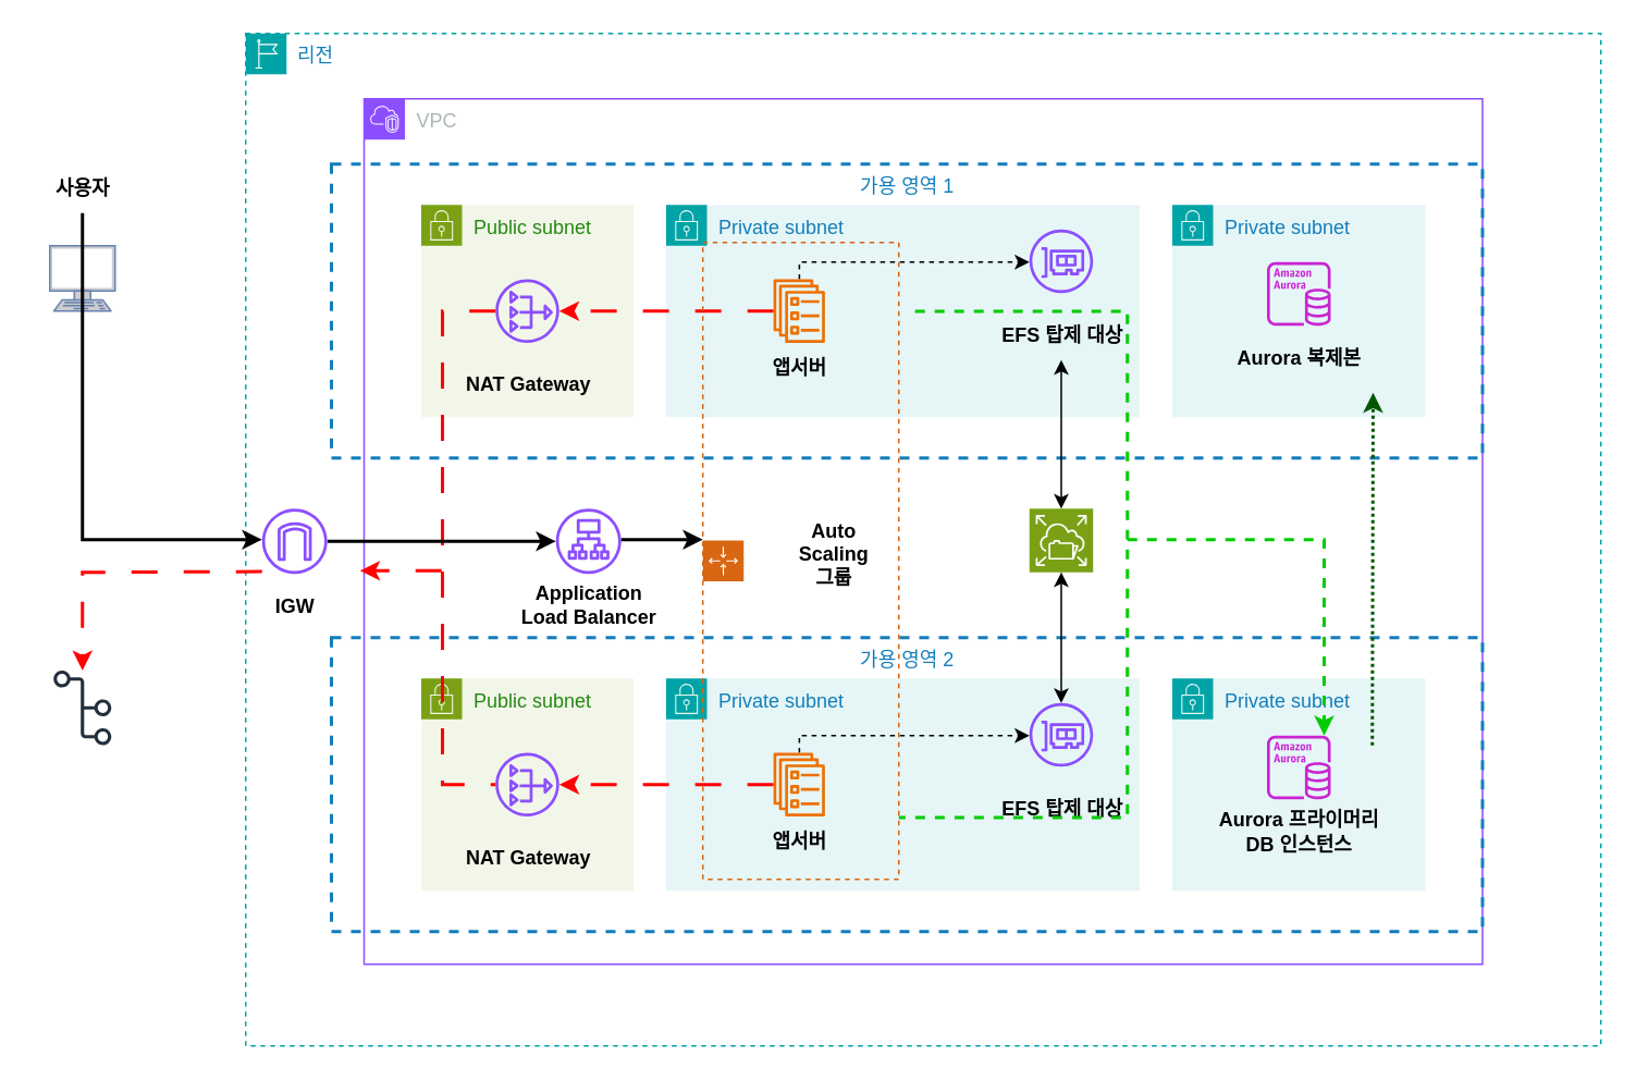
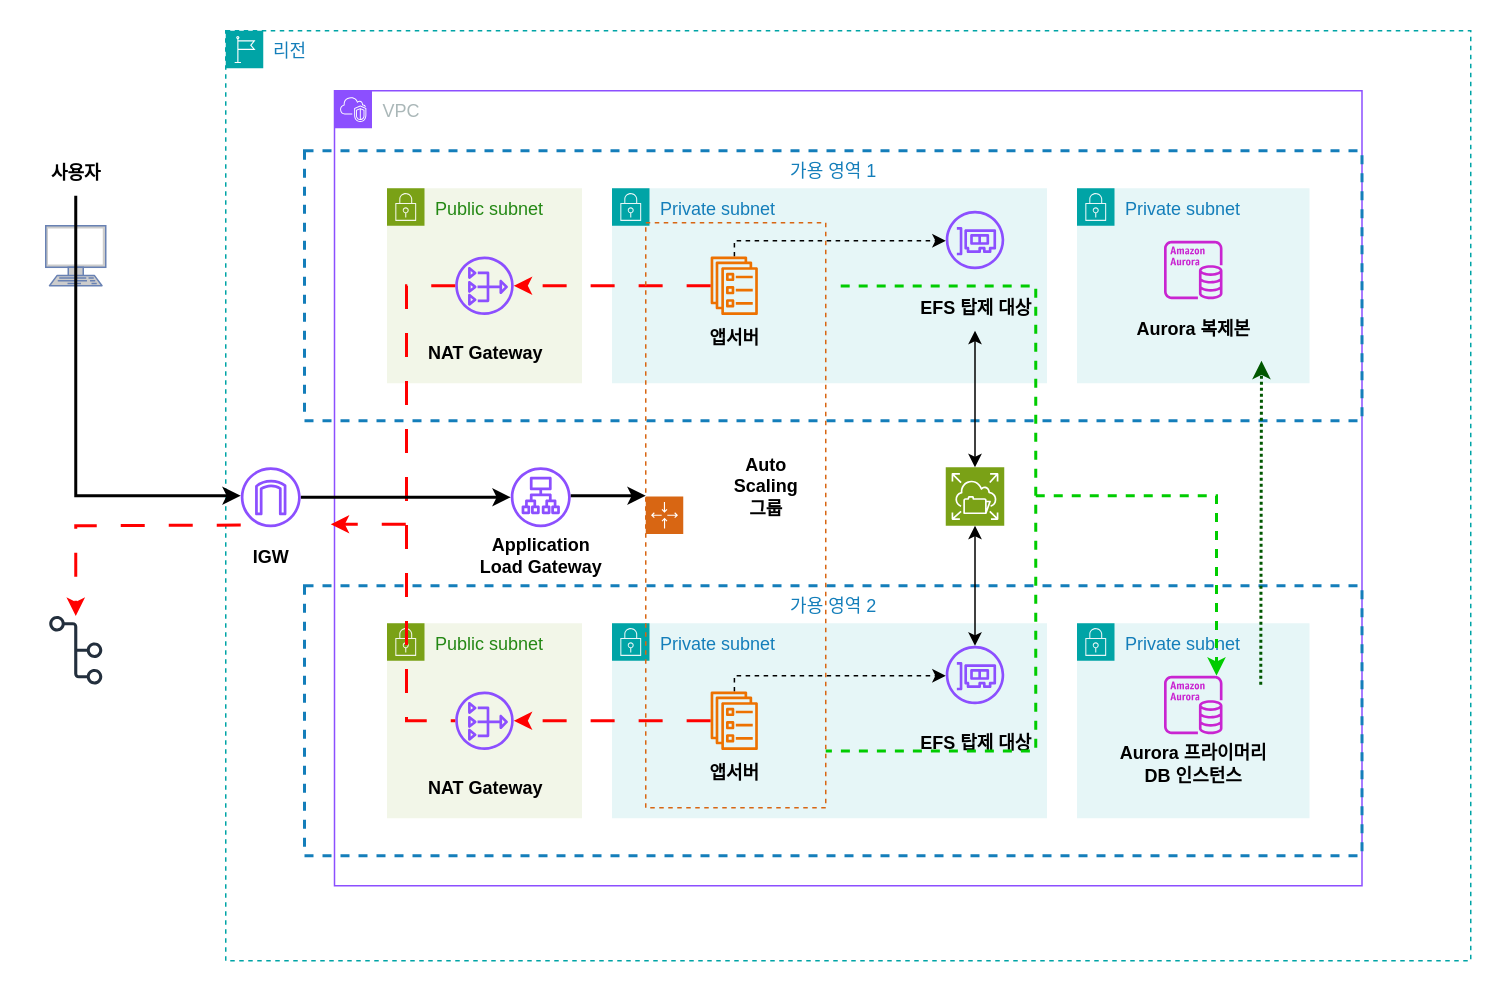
- <mxCell id="50" value="Auto&lt;div&gt;Scaling&lt;/div&gt;&lt;div&gt;그룹&lt;/div&gt;" style="text;html=1;align=center;verticalAlign=middle;resizable=0;points=[];autosize=1;strokeColor=none;fillColor=none;fontStyle=1" parent="49" vertex="1"><mxGeometry x="50" y="161" width="60" height="60" as="geometry" /></mxCell>
+ <mxCell id="50" value="Auto&lt;div&gt;Scaling&lt;/div&gt;&lt;div&gt;그룹&lt;/div&gt;" style="text;html=1;align=center;verticalAlign=middle;resizable=0;points=[];autosize=1;strokeColor=none;fillColor=none;fontStyle=1" parent="49" vertex="1"><mxGeometry x="50" y="146" width="60" height="60" as="geometry" /></mxCell>
- <mxCell id="7" value="Application&lt;div&gt;Load Balancer&lt;/div&gt;" style="text;html=1;align=center;verticalAlign=middle;resizable=0;points=[];autosize=1;strokeColor=none;fillColor=none;fontStyle=1" parent="3" vertex="1"><mxGeometry x="87.5" y="290" width="100" height="40" as="geometry" /></mxCell>
+ <mxCell id="7" value="Application&lt;div&gt;Load Gateway&lt;/div&gt;" style="text;html=1;align=center;verticalAlign=middle;resizable=0;points=[];autosize=1;strokeColor=none;fillColor=none;fontStyle=1" parent="3" vertex="1"><mxGeometry x="87.5" y="290" width="100" height="40" as="geometry" /></mxCell>
